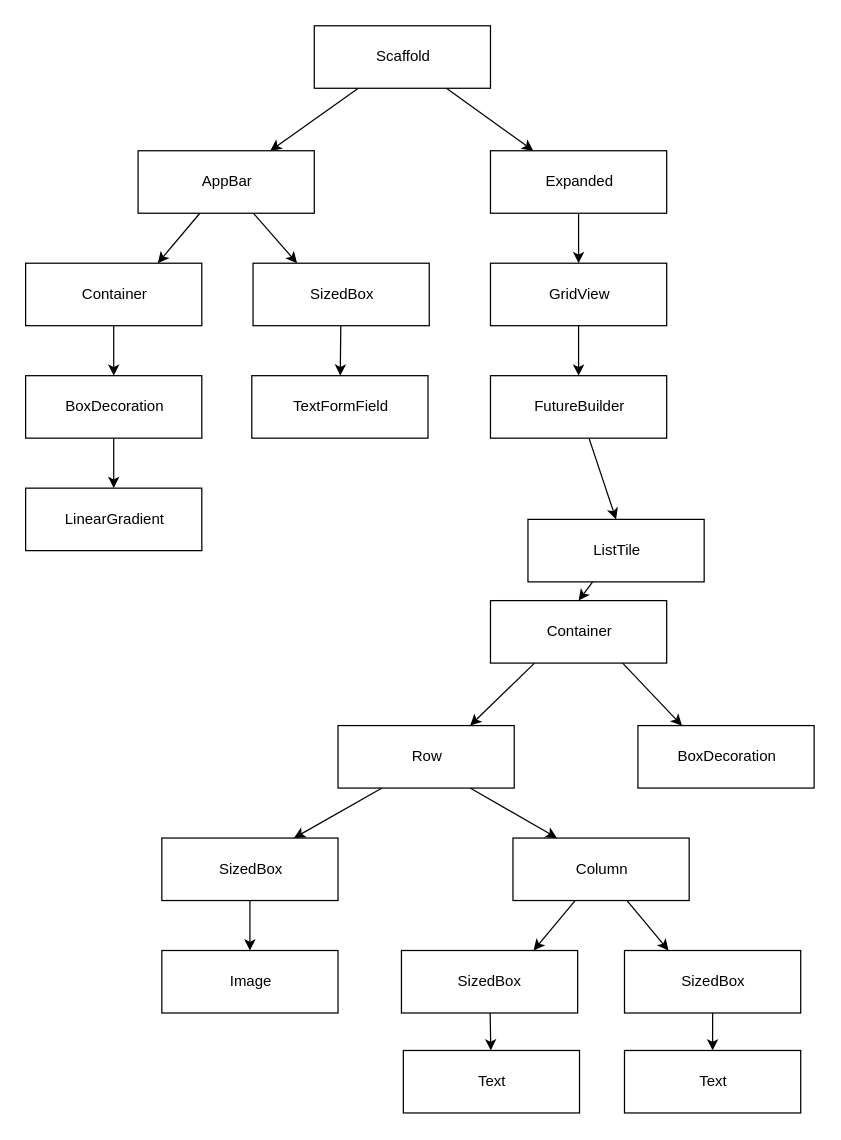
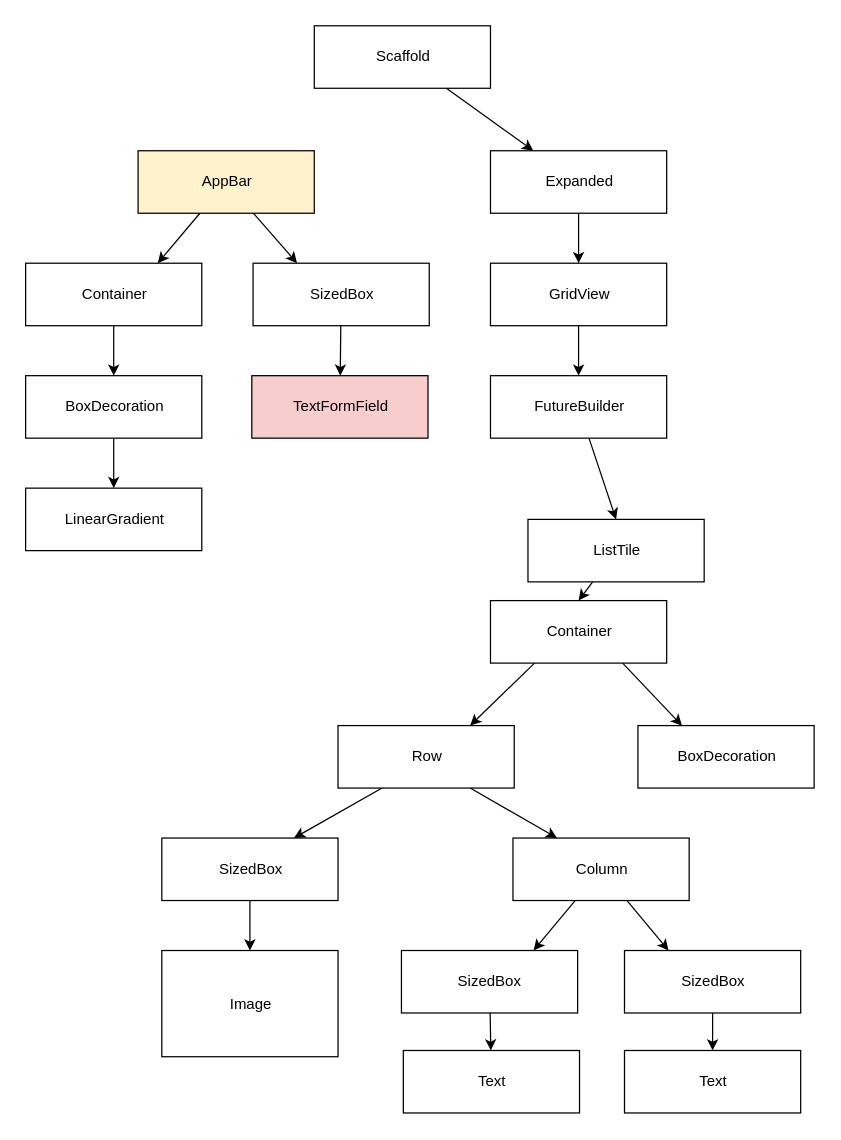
- <mxCell id="2" style="edgeStyle=none;rounded=0;orthogonalLoop=1;jettySize=auto;html=1;exitX=0.25;exitY=1;exitDx=0;exitDy=0;" edge="1" parent="1" source="4" target="7"><mxGeometry relative="1" as="geometry" /></mxCell>
- <mxCell id="7" value="AppBar" style="html=1;" vertex="1" parent="1"><mxGeometry x="110" y="120" width="141" height="50" as="geometry" /></mxCell>
+ <mxCell id="7" value="AppBar" style="html=1;fillColor=#fff2cc;" vertex="1" parent="1"><mxGeometry x="110" y="120" width="141" height="50" as="geometry" /></mxCell>
- <mxCell id="15" value="TextFormField" style="html=1;" vertex="1" parent="1"><mxGeometry x="201" y="300" width="141" height="50" as="geometry" /></mxCell>
+ <mxCell id="15" value="TextFormField" style="html=1;fillColor=#f8cecc;" vertex="1" parent="1"><mxGeometry x="201" y="300" width="141" height="50" as="geometry" /></mxCell>
- <mxCell id="33" value="Image" style="html=1;" vertex="1" parent="1"><mxGeometry x="129" y="760" width="141" height="50" as="geometry" /></mxCell>
+ <mxCell id="33" value="Image" style="html=1;" vertex="1" parent="1"><mxGeometry x="129" y="760" width="141" height="85" as="geometry" /></mxCell>
